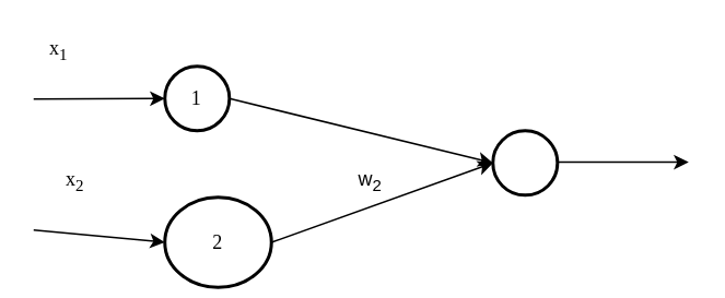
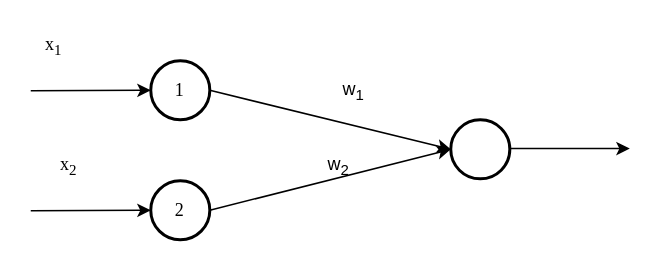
+ <mxCell id="12" value="w&lt;sub&gt;1&lt;/sub&gt;" style="text;html=1;align=center;verticalAlign=middle;resizable=0;points=[];autosize=1;" vertex="1" parent="1"><mxGeometry x="220" y="49.68" width="30" height="20" as="geometry" /></mxCell>
- <mxCell id="5" value="2" style="strokeWidth=2;html=1;shape=mxgraph.flowchart.start_2;whiteSpace=wrap;fontFamily=Times New Roman;fontSize=12;" parent="1" vertex="1"><mxGeometry x="100" y="120" width="65" height="55" as="geometry" /></mxCell>
+ <mxCell id="5" value="2" style="strokeWidth=2;html=1;shape=mxgraph.flowchart.start_2;whiteSpace=wrap;fontFamily=Times New Roman;fontSize=12;" parent="1" vertex="1"><mxGeometry x="100" y="120" width="39.37" height="39.37" as="geometry" /></mxCell>
